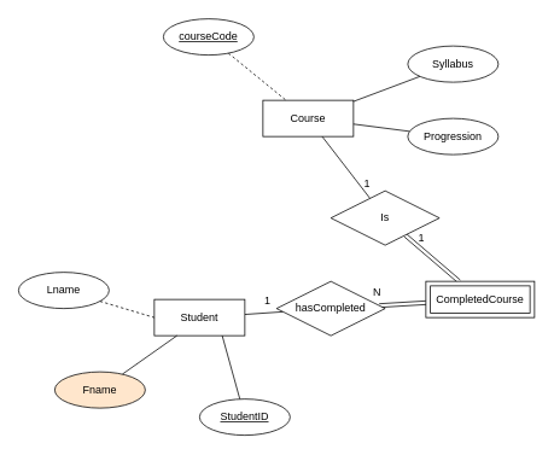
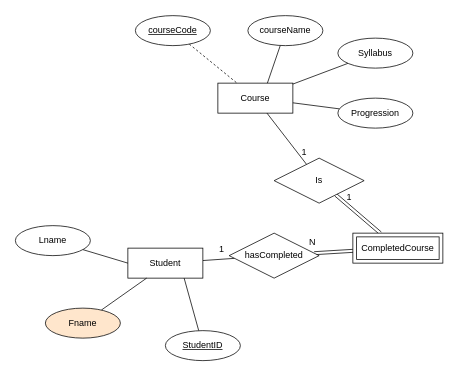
+ <mxCell id="18" value="courseName" style="ellipse;whiteSpace=wrap;html=1;align=center;" vertex="1" parent="1"><mxGeometry x="330" y="20" width="100" height="40" as="geometry" /></mxCell>
+ <mxCell id="17" style="edgeStyle=none;html=1;entryX=0.66;entryY=0;entryDx=0;entryDy=0;entryPerimeter=0;endArrow=none;endFill=0;" edge="1" parent="1" source="18" target="4"><mxGeometry relative="1" as="geometry" /></mxCell>
- <mxCell id="9" style="edgeStyle=none;html=1;entryX=0;entryY=0.5;entryDx=0;entryDy=0;endArrow=none;endFill=0;dashed=1;" edge="1" parent="1" source="10" target="3"><mxGeometry relative="1" as="geometry" /></mxCell>
+ <mxCell id="9" style="edgeStyle=none;html=1;entryX=0;entryY=0.5;entryDx=0;entryDy=0;endArrow=none;endFill=0;" edge="1" parent="1" source="10" target="3"><mxGeometry relative="1" as="geometry" /></mxCell>
